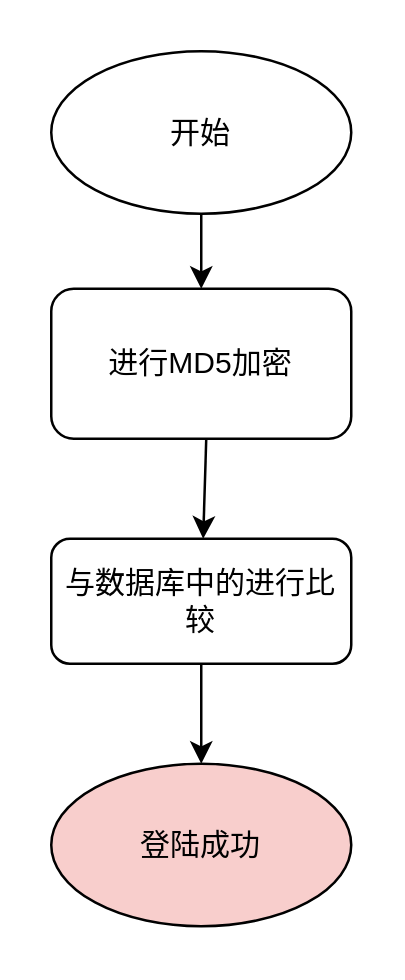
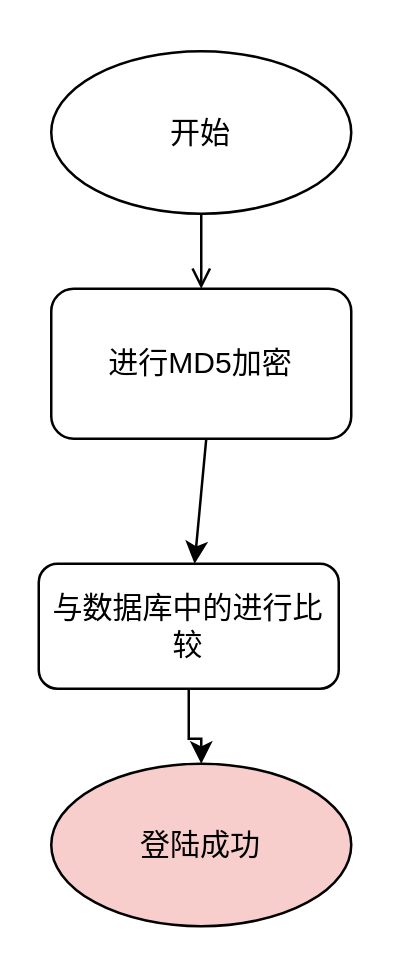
- <mxCell id="7" value="" style="endArrow=classic;html=1;rounded=0;entryX=0.5;entryY=0;entryDx=0;entryDy=0;exitX=0.5;exitY=1;exitDx=0;exitDy=0;" edge="1" parent="1" source="2" target="3"><mxGeometry width="50" height="50" relative="1" as="geometry"><mxPoint x="132" y="285" as="sourcePoint" /><mxPoint x="182" y="235" as="targetPoint" /></mxGeometry></mxCell>
+ <mxCell id="7" value="" style="endArrow=open;html=1;rounded=0;entryX=0.5;entryY=0;entryDx=0;entryDy=0;exitX=0.5;exitY=1;exitDx=0;exitDy=0;" edge="1" parent="1" source="2" target="3"><mxGeometry width="50" height="50" relative="1" as="geometry"><mxPoint x="132" y="285" as="sourcePoint" /><mxPoint x="182" y="235" as="targetPoint" /></mxGeometry></mxCell>
- <mxCell id="5" value="与数据库中的进行比较" style="rounded=1;whiteSpace=wrap;html=1;" vertex="1" parent="1"><mxGeometry x="20" y="215" width="120" height="50" as="geometry" /></mxCell>
+ <mxCell id="5" value="与数据库中的进行比较" style="rounded=1;whiteSpace=wrap;html=1;" vertex="1" parent="1"><mxGeometry x="15" y="225" width="120" height="50" as="geometry" /></mxCell>
